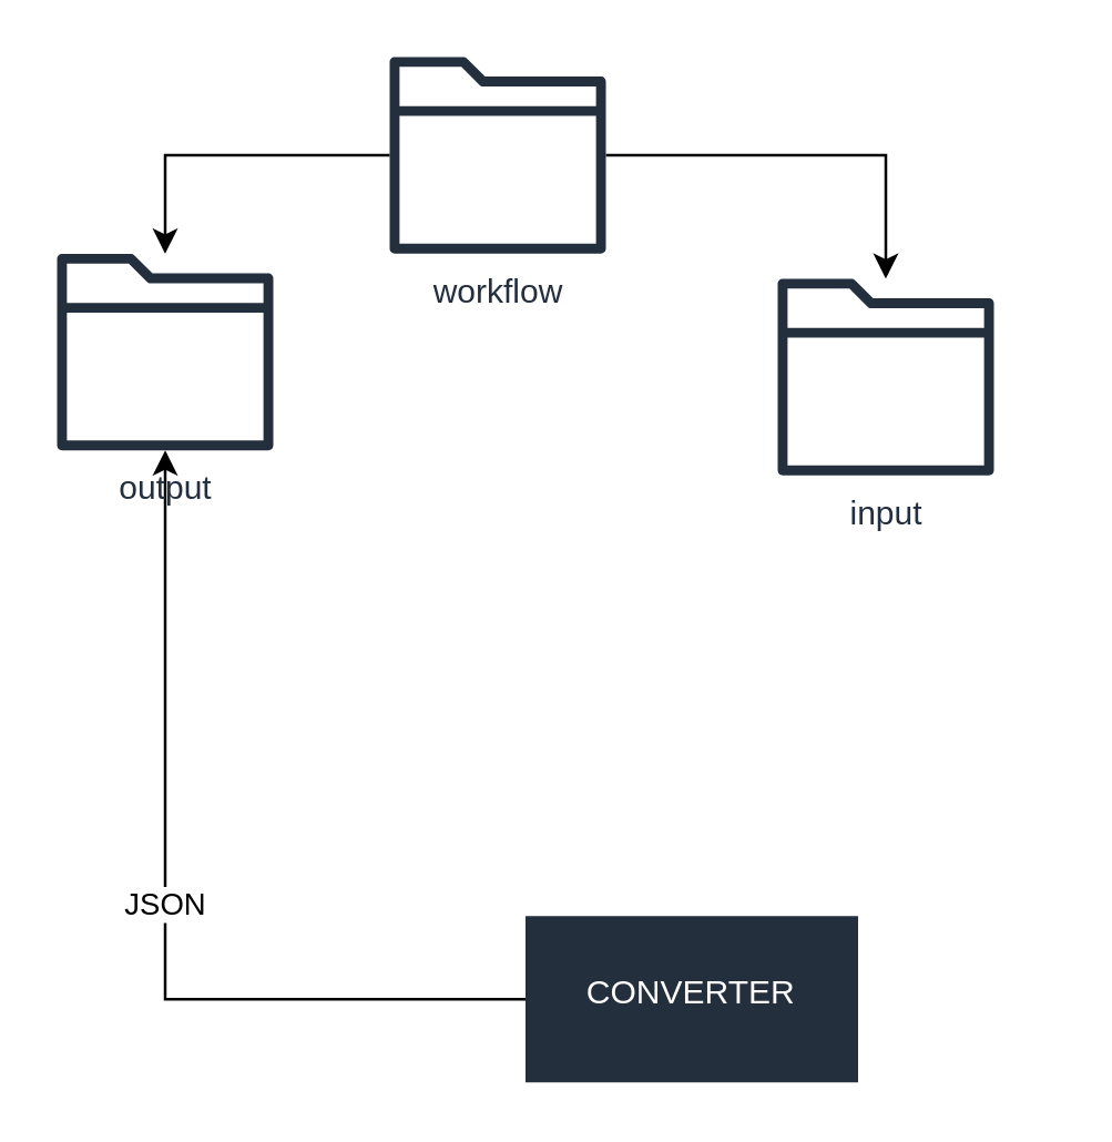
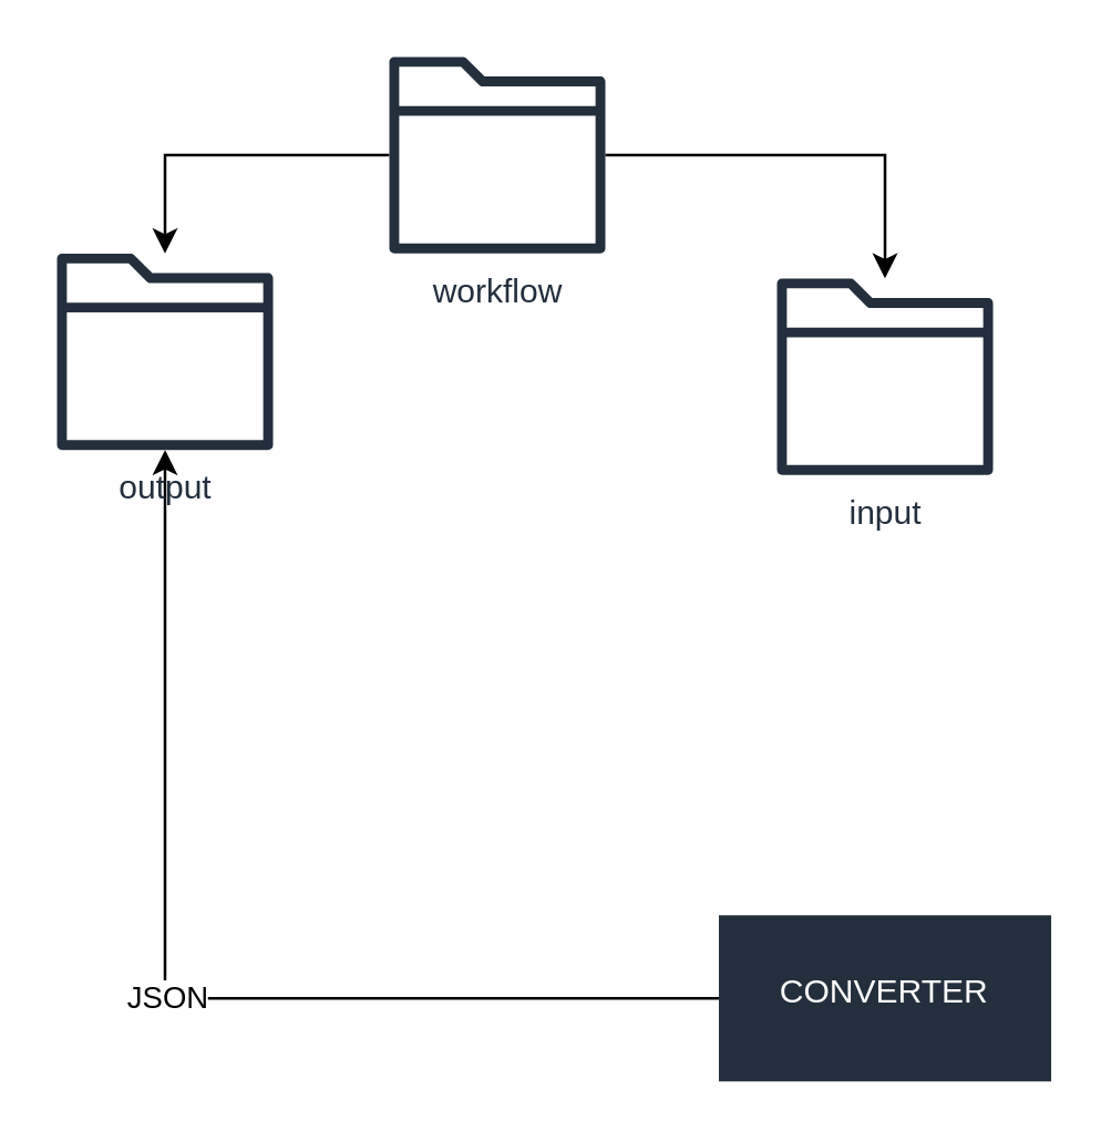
- <mxCell id="4" value="&lt;div&gt;&lt;font color=&quot;#ffffff&quot;&gt;&lt;br&gt;&lt;/font&gt;&lt;/div&gt;&lt;font color=&quot;#ffffff&quot;&gt;&lt;div&gt;&lt;span style=&quot;background-color: initial;&quot;&gt;CONVERTER&lt;/span&gt;&lt;br&gt;&lt;/div&gt;&lt;/font&gt;&lt;div&gt;&lt;br&gt;&lt;/div&gt;" style="whiteSpace=wrap;html=1;verticalAlign=top;fillColor=#232F3D;strokeColor=none;fontColor=#232F3E;sketch=0;gradientColor=none;dashed=0;fontStyle=0;pointerEvents=1;align=center;" vertex="1" parent="1"><mxGeometry x="189" y="330" width="120" height="60" as="geometry" /></mxCell>
+ <mxCell id="4" value="&lt;div&gt;&lt;font color=&quot;#ffffff&quot;&gt;&lt;br&gt;&lt;/font&gt;&lt;/div&gt;&lt;font color=&quot;#ffffff&quot;&gt;&lt;div&gt;&lt;span style=&quot;background-color: initial;&quot;&gt;CONVERTER&lt;/span&gt;&lt;br&gt;&lt;/div&gt;&lt;/font&gt;&lt;div&gt;&lt;br&gt;&lt;/div&gt;" style="whiteSpace=wrap;html=1;verticalAlign=top;fillColor=#232F3D;strokeColor=none;fontColor=#232F3E;sketch=0;gradientColor=none;dashed=0;fontStyle=0;pointerEvents=1;align=center;" vertex="1" parent="1"><mxGeometry x="259" y="330" width="120" height="60" as="geometry" /></mxCell>
